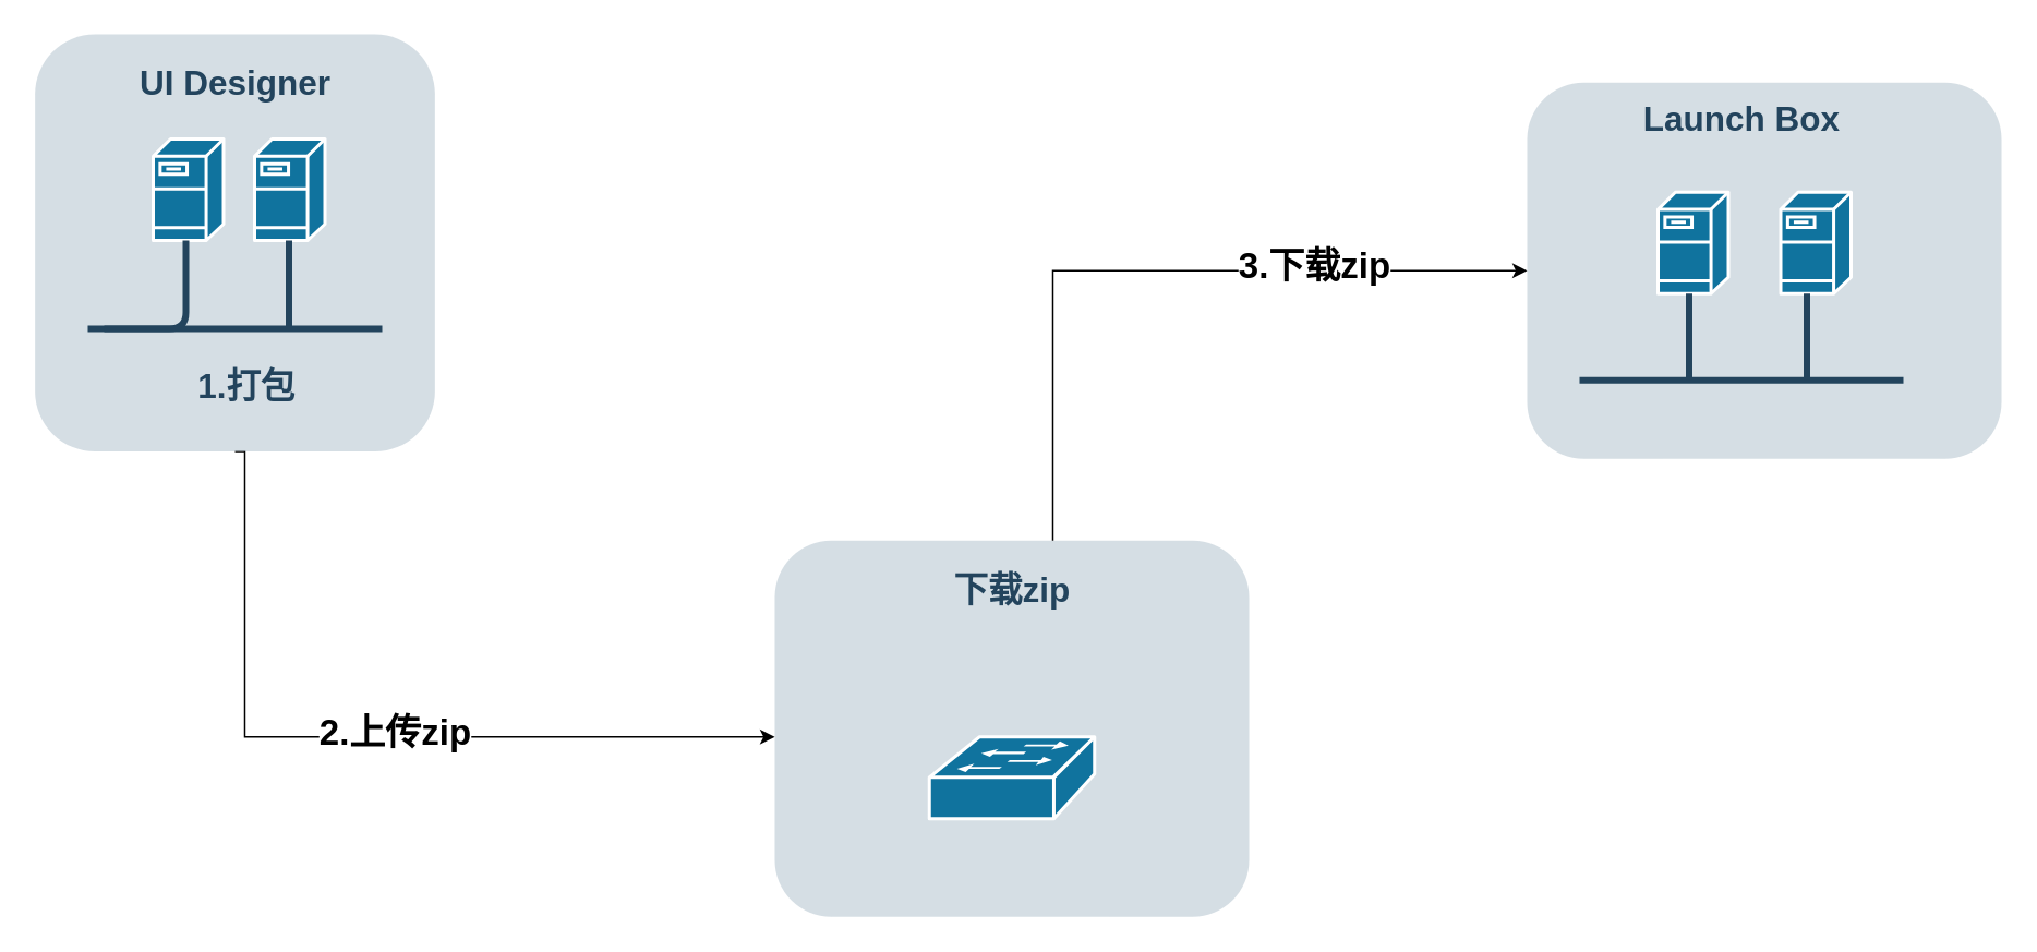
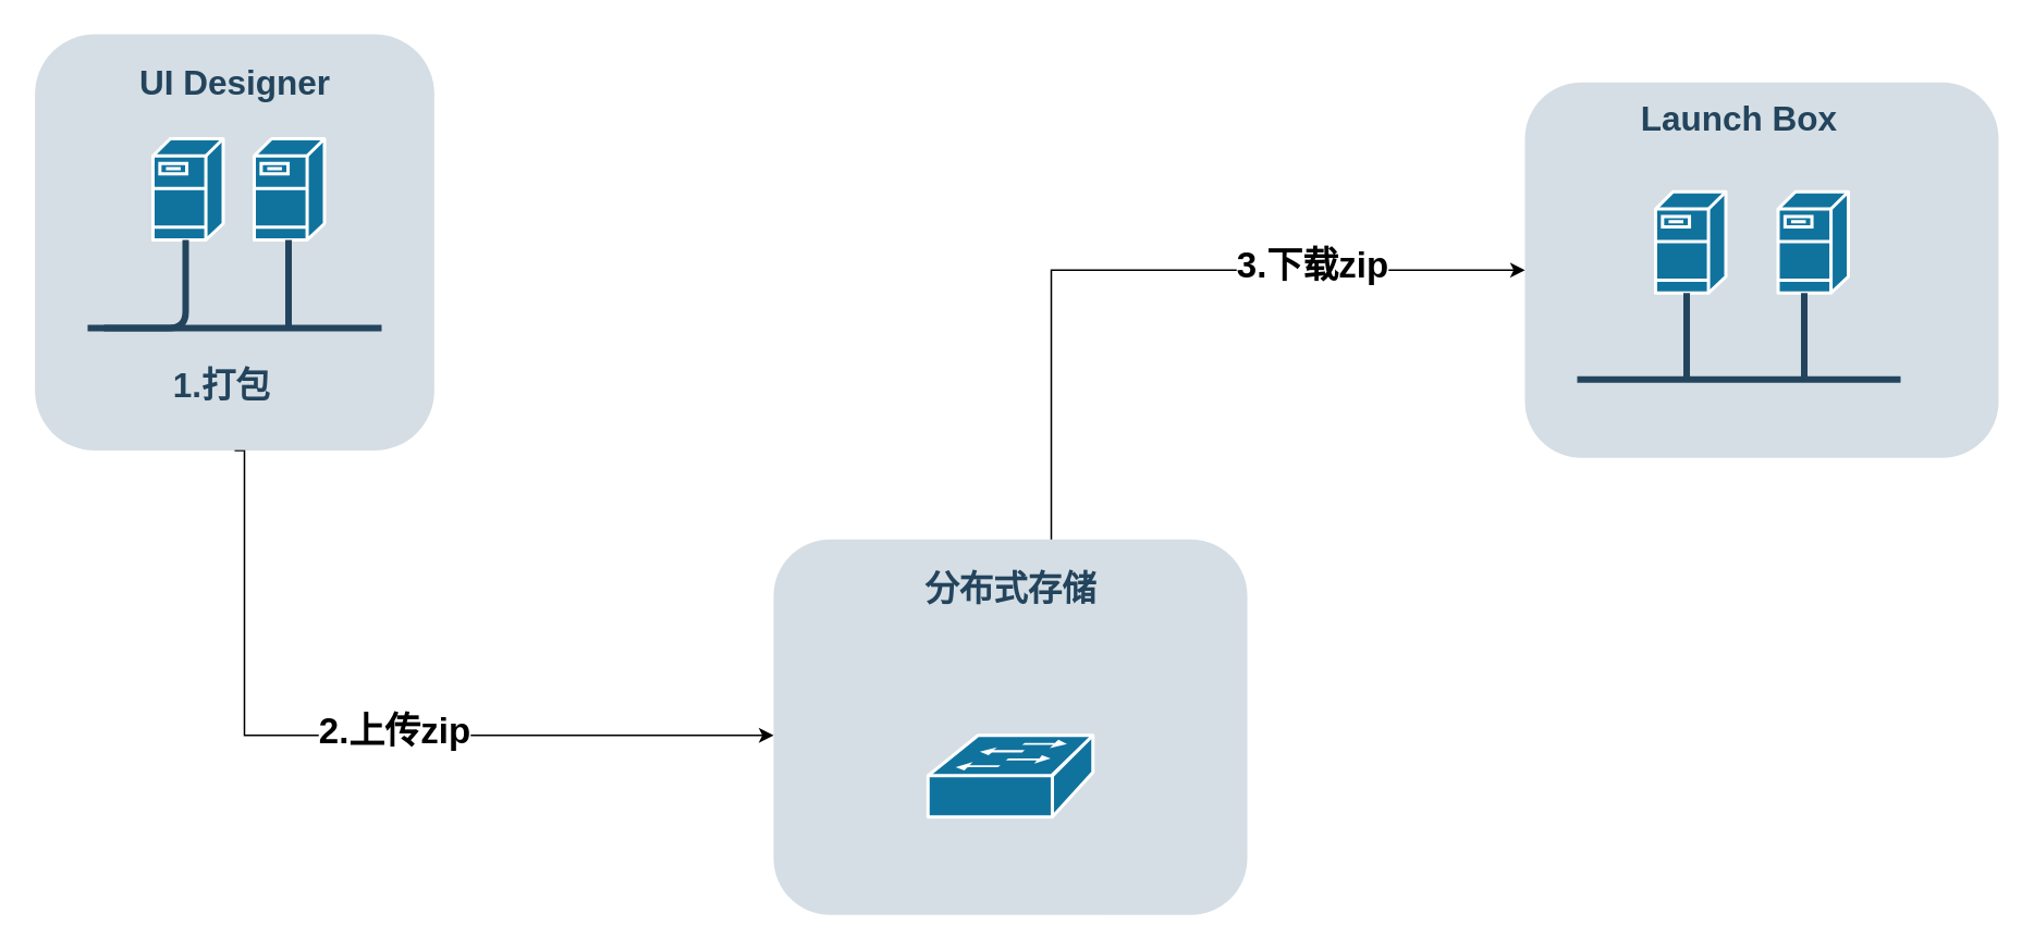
- <mxCell id="17" value="&lt;h2&gt;&lt;font color=&quot;#23445d&quot;&gt;1.打包&lt;/font&gt;&lt;/h2&gt;" style="rounded=1;whiteSpace=wrap;html=1;strokeColor=none;fillColor=none;fontSize=14;fontColor=#742B21;align=center;fontStyle=1" parent="1" vertex="1"><mxGeometry x="38" y="225.5" width="225" height="19" as="geometry" /></mxCell>
+ <mxCell id="17" value="&lt;h2&gt;&lt;font color=&quot;#23445d&quot;&gt;1.打包&lt;/font&gt;&lt;/h2&gt;" style="rounded=1;whiteSpace=wrap;html=1;strokeColor=none;fillColor=none;fontSize=14;fontColor=#742B21;align=center;fontStyle=1" parent="1" vertex="1"><mxGeometry x="23" y="225.5" width="225" height="19" as="geometry" /></mxCell>
- <mxCell id="22" value="&lt;h2&gt;&lt;font color=&quot;#23445d&quot;&gt;下载zip&lt;/font&gt;&lt;/h2&gt;" style="rounded=1;whiteSpace=wrap;html=1;strokeColor=none;fillColor=none;fontSize=14;fontColor=#742B21;align=center;fontStyle=1" vertex="1" parent="1"><mxGeometry x="546.5" y="350" width="143" height="19" as="geometry" /></mxCell>
+ <mxCell id="22" value="&lt;h2&gt;&lt;font color=&quot;#23445d&quot;&gt;分布式存储&lt;/font&gt;&lt;/h2&gt;" style="rounded=1;whiteSpace=wrap;html=1;strokeColor=none;fillColor=none;fontSize=14;fontColor=#742B21;align=center;fontStyle=1" vertex="1" parent="1"><mxGeometry x="546.5" y="350" width="143" height="19" as="geometry" /></mxCell>
